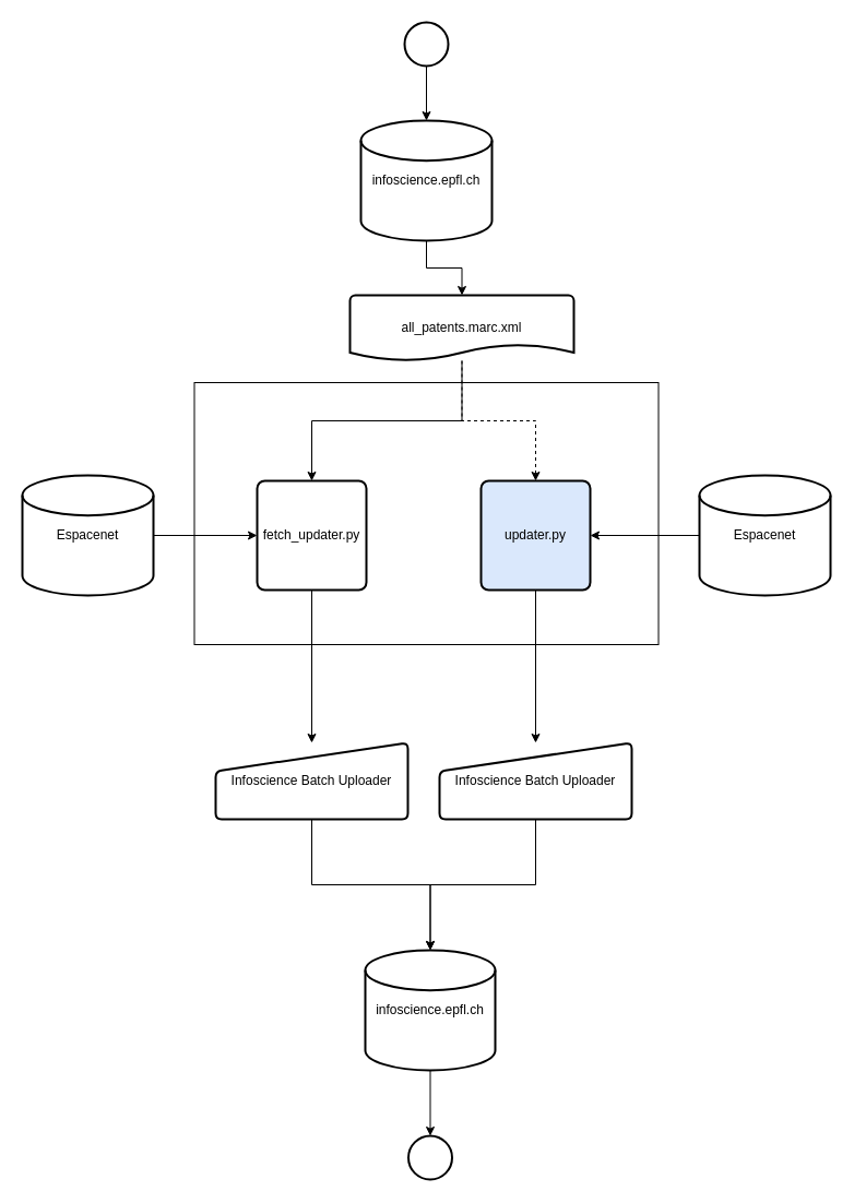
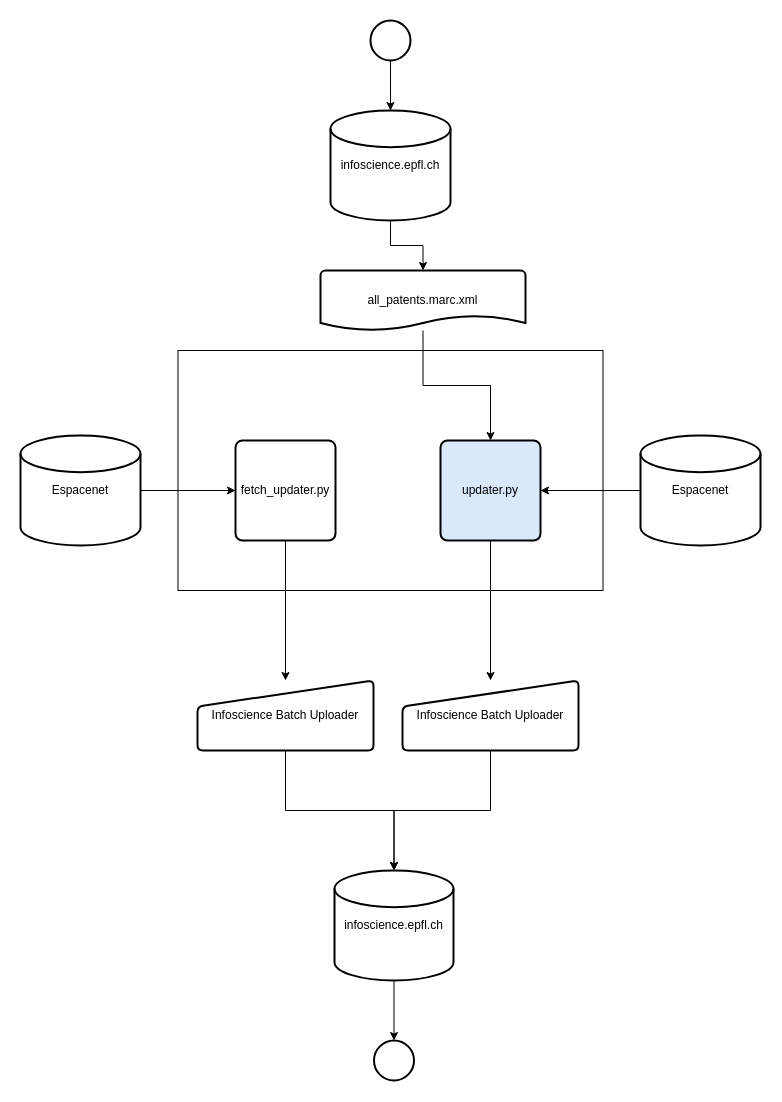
- <mxCell id="3" style="edgeStyle=orthogonalEdgeStyle;rounded=0;orthogonalLoop=1;jettySize=auto;html=1;entryX=0.5;entryY=0;entryDx=0;entryDy=0;" parent="1" source="5" target="11" edge="1"><mxGeometry relative="1" as="geometry" /></mxCell>
- <mxCell id="4" style="edgeStyle=orthogonalEdgeStyle;rounded=0;orthogonalLoop=1;jettySize=auto;html=1;entryX=0.5;entryY=0;entryDx=0;entryDy=0;dashed=1;" parent="1" source="5" target="16" edge="1"><mxGeometry relative="1" as="geometry" /></mxCell>
+ <mxCell id="4" style="edgeStyle=orthogonalEdgeStyle;rounded=0;orthogonalLoop=1;jettySize=auto;html=1;entryX=0.5;entryY=0;entryDx=0;entryDy=0;" parent="1" source="5" target="16" edge="1"><mxGeometry relative="1" as="geometry" /></mxCell>
